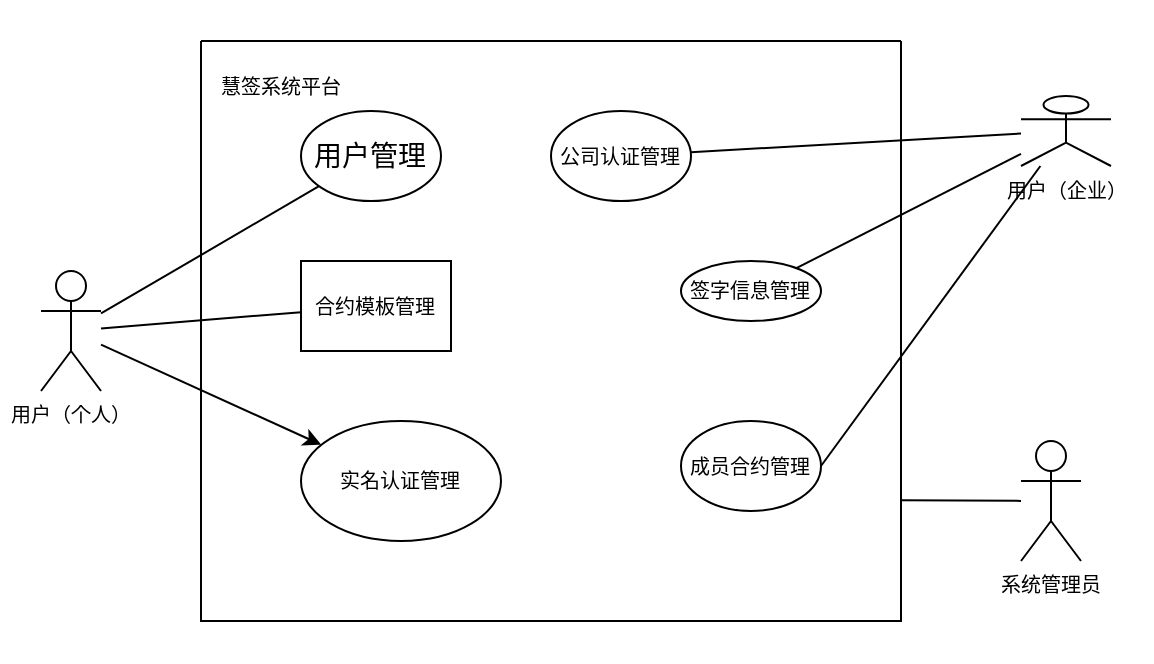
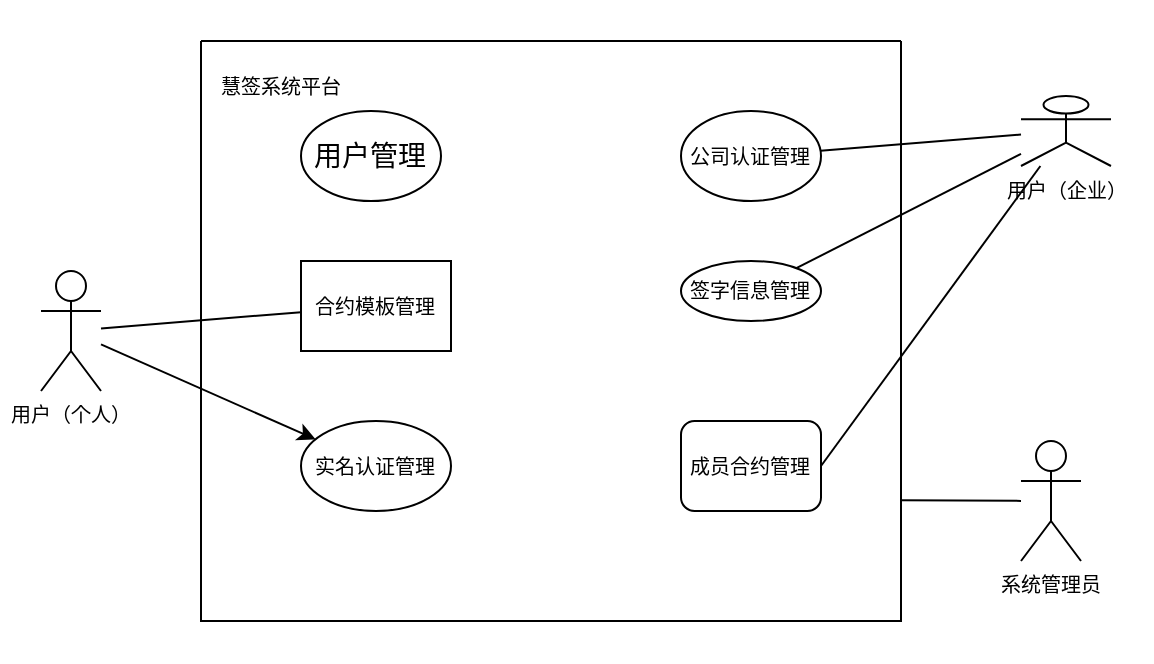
- <mxCell id="8" value="公司认证管理" style="ellipse;whiteSpace=wrap;html=1;fontSize=10;" vertex="1" parent="3"><mxGeometry x="175" y="35" width="70" height="45" as="geometry" /></mxCell>
+ <mxCell id="8" value="公司认证管理" style="ellipse;whiteSpace=wrap;html=1;fontSize=10;" vertex="1" parent="3"><mxGeometry x="240" y="35" width="70" height="45" as="geometry" /></mxCell>
- <mxCell id="12" value="" style="endArrow=none;html=1;rounded=0;fontSize=10;" edge="1" parent="1" source="2" target="11"><mxGeometry width="50" height="50" relative="1" as="geometry"><mxPoint x="70" y="150" as="sourcePoint" /><mxPoint x="120" y="100" as="targetPoint" /></mxGeometry></mxCell>
- <mxCell id="7" value="成员合约管理" style="ellipse;whiteSpace=wrap;html=1;fontSize=10;" vertex="1" parent="3"><mxGeometry x="240" y="190" width="70" height="45" as="geometry" /></mxCell>
+ <mxCell id="7" value="成员合约管理" style="whiteSpace=wrap;html=1;fontSize=10;rounded=1;" vertex="1" parent="3"><mxGeometry x="240" y="190" width="70" height="45" as="geometry" /></mxCell>
- <mxCell id="5" value="实名认证管理" style="ellipse;whiteSpace=wrap;html=1;fontSize=10;" vertex="1" parent="3"><mxGeometry x="50" y="190" width="100" height="60" as="geometry" /></mxCell>
+ <mxCell id="5" value="实名认证管理" style="ellipse;whiteSpace=wrap;html=1;fontSize=10;" vertex="1" parent="3"><mxGeometry x="50" y="190" width="75" height="45" as="geometry" /></mxCell>
